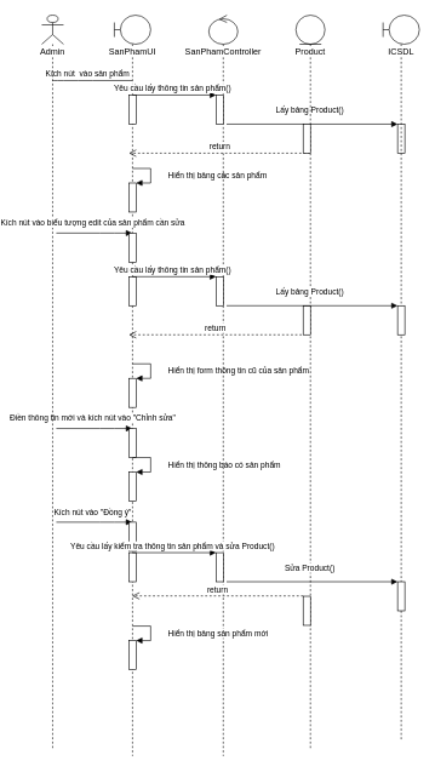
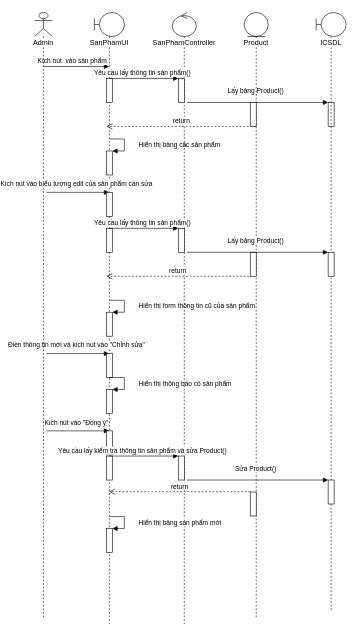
- <mxCell id="22" value="Kích nút&amp;nbsp; vào sản phẩm" style="html=1;verticalAlign=bottom;endArrow=none;" edge="1" parent="1" source="23" target="2"><mxGeometry x="-0.122" width="80" relative="1" as="geometry"><mxPoint x="40" y="250" as="sourcePoint" /><mxPoint x="120" y="250" as="targetPoint" /><Array as="points"><mxPoint x="40" y="110" /><mxPoint x="80" y="110" /></Array><mxPoint as="offset" /></mxGeometry></mxCell>
+ <mxCell id="22" value="Kích nút&amp;nbsp; vào sản phẩm" style="html=1;verticalAlign=bottom;endArrow=block;" edge="1" parent="1" source="23" target="2"><mxGeometry x="-0.122" width="80" relative="1" as="geometry"><mxPoint x="40" y="250" as="sourcePoint" /><mxPoint x="120" y="250" as="targetPoint" /><Array as="points"><mxPoint x="40" y="110" /><mxPoint x="80" y="110" /></Array><mxPoint as="offset" /></mxGeometry></mxCell>
